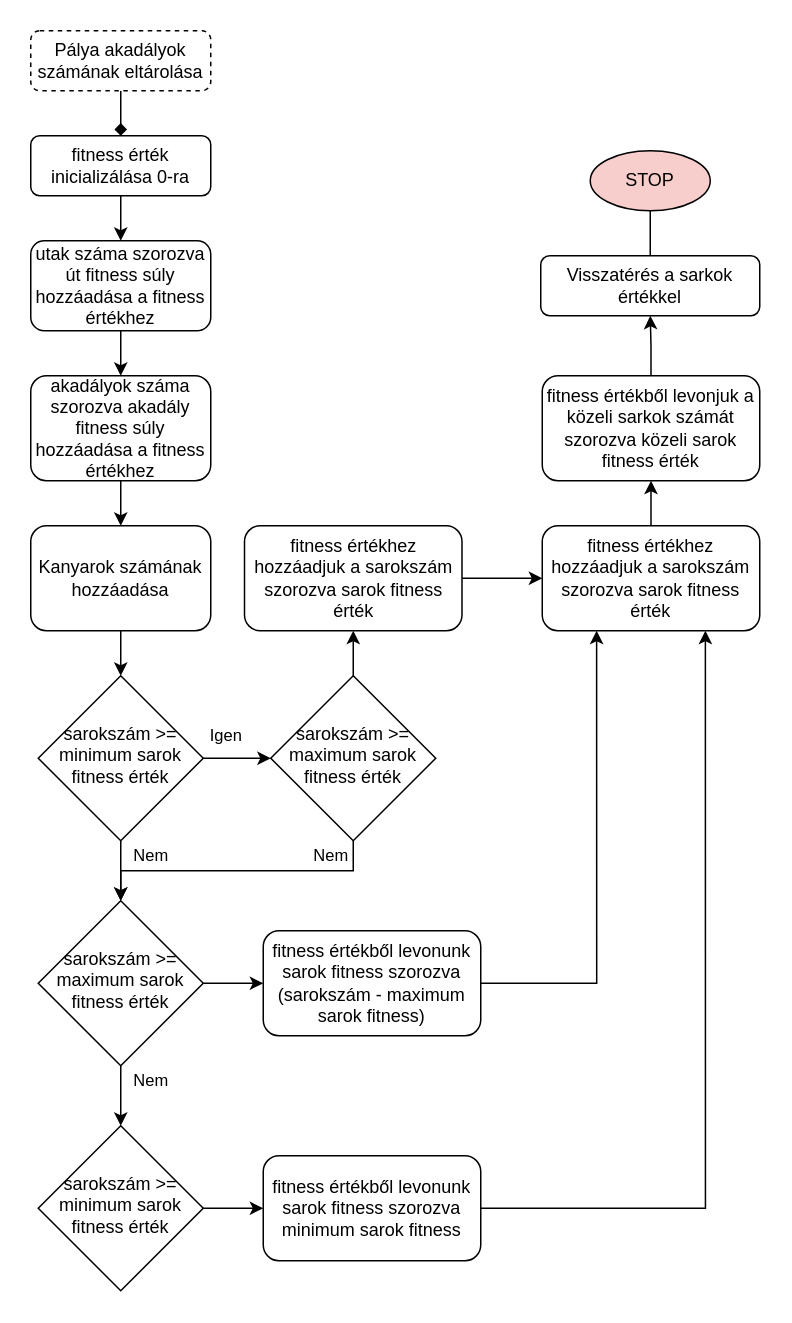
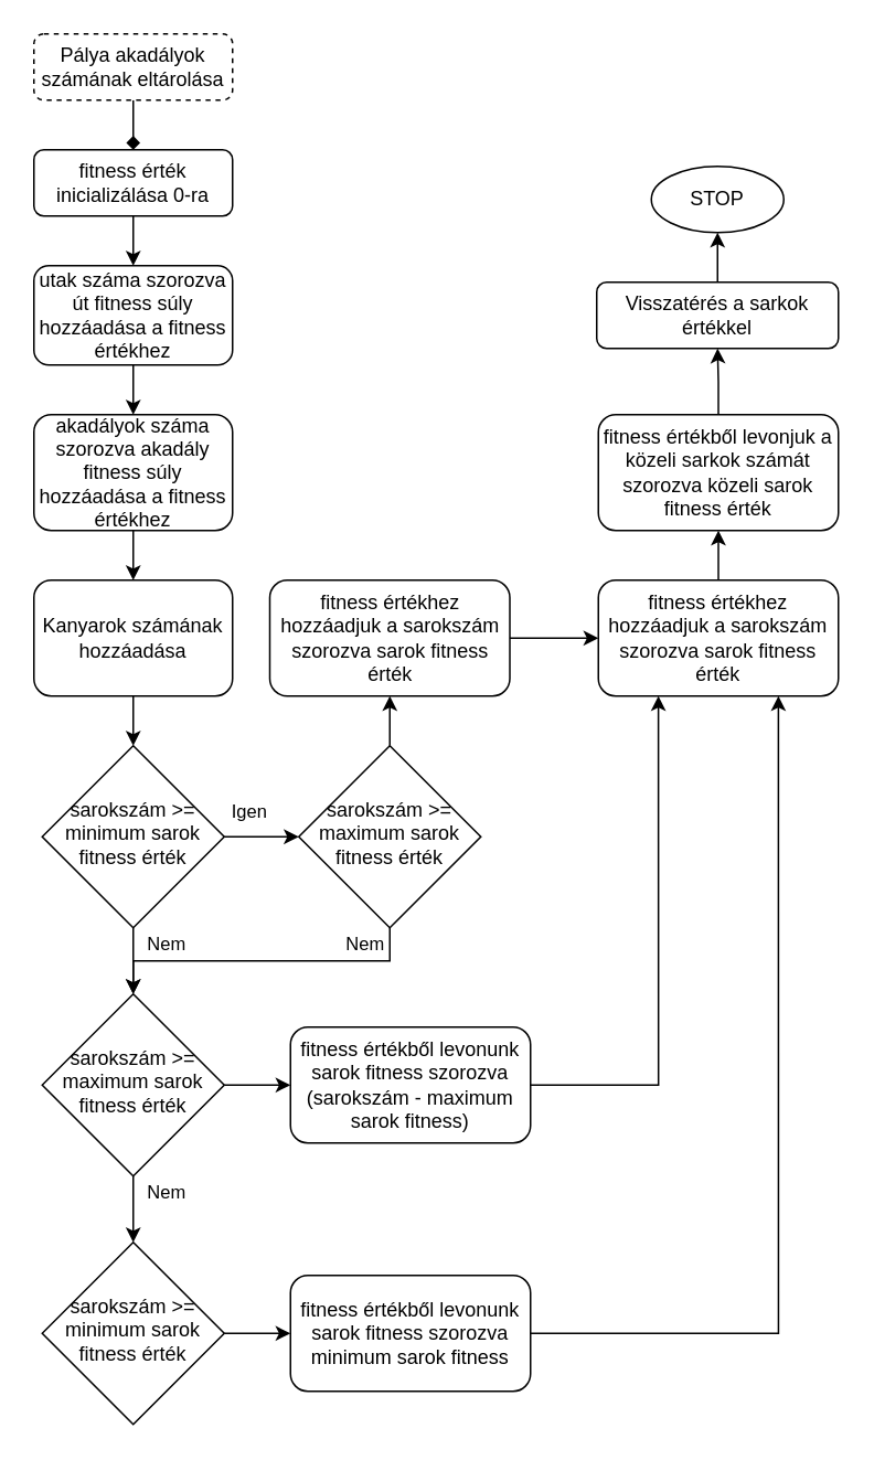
- <mxCell id="35" value="STOP" style="ellipse;whiteSpace=wrap;html=1;fillColor=#f8cecc;" parent="1" vertex="1"><mxGeometry x="393" y="100" width="80" height="40" as="geometry" /></mxCell>
+ <mxCell id="35" value="STOP" style="ellipse;whiteSpace=wrap;html=1;" parent="1" vertex="1"><mxGeometry x="393" y="100" width="80" height="40" as="geometry" /></mxCell>
- <mxCell id="33" value="" style="edgeStyle=orthogonalEdgeStyle;rounded=0;orthogonalLoop=1;jettySize=auto;html=1;endArrow=none;" parent="1" source="34" target="35" edge="1"><mxGeometry relative="1" as="geometry" /></mxCell>
+ <mxCell id="33" value="" style="edgeStyle=orthogonalEdgeStyle;rounded=0;orthogonalLoop=1;jettySize=auto;html=1;" parent="1" source="34" target="35" edge="1"><mxGeometry relative="1" as="geometry" /></mxCell>
